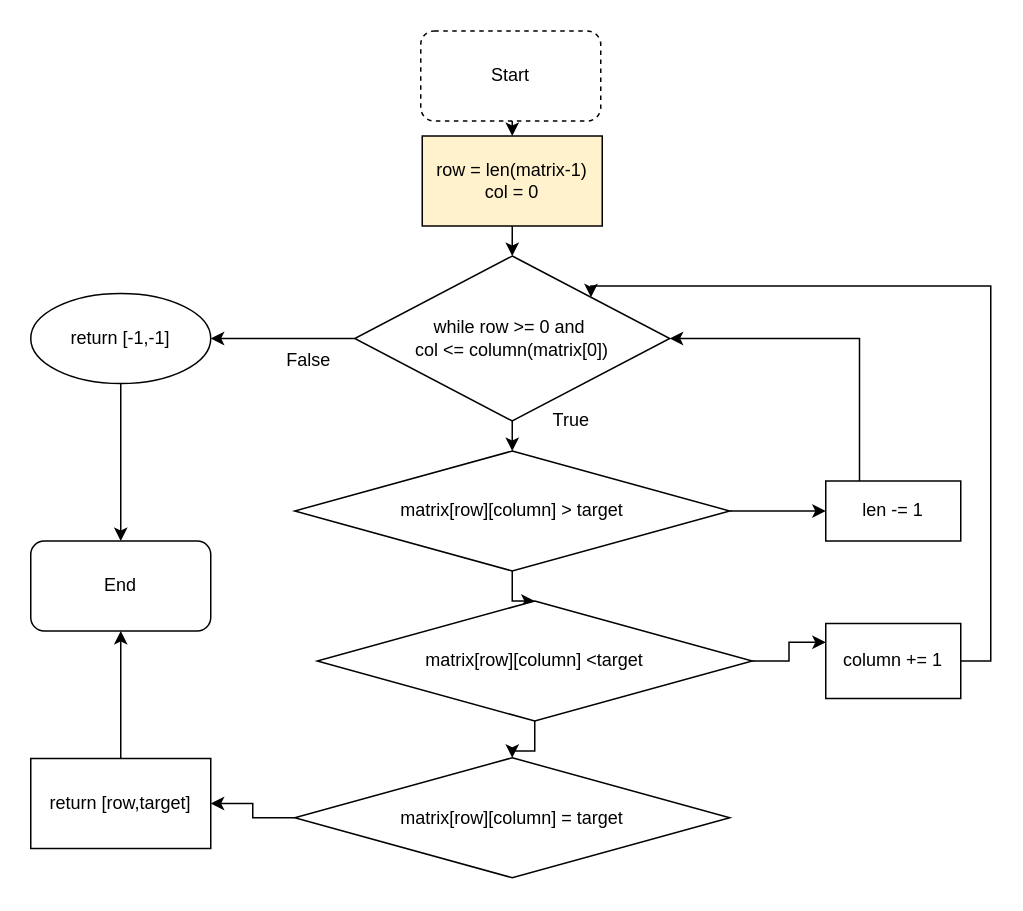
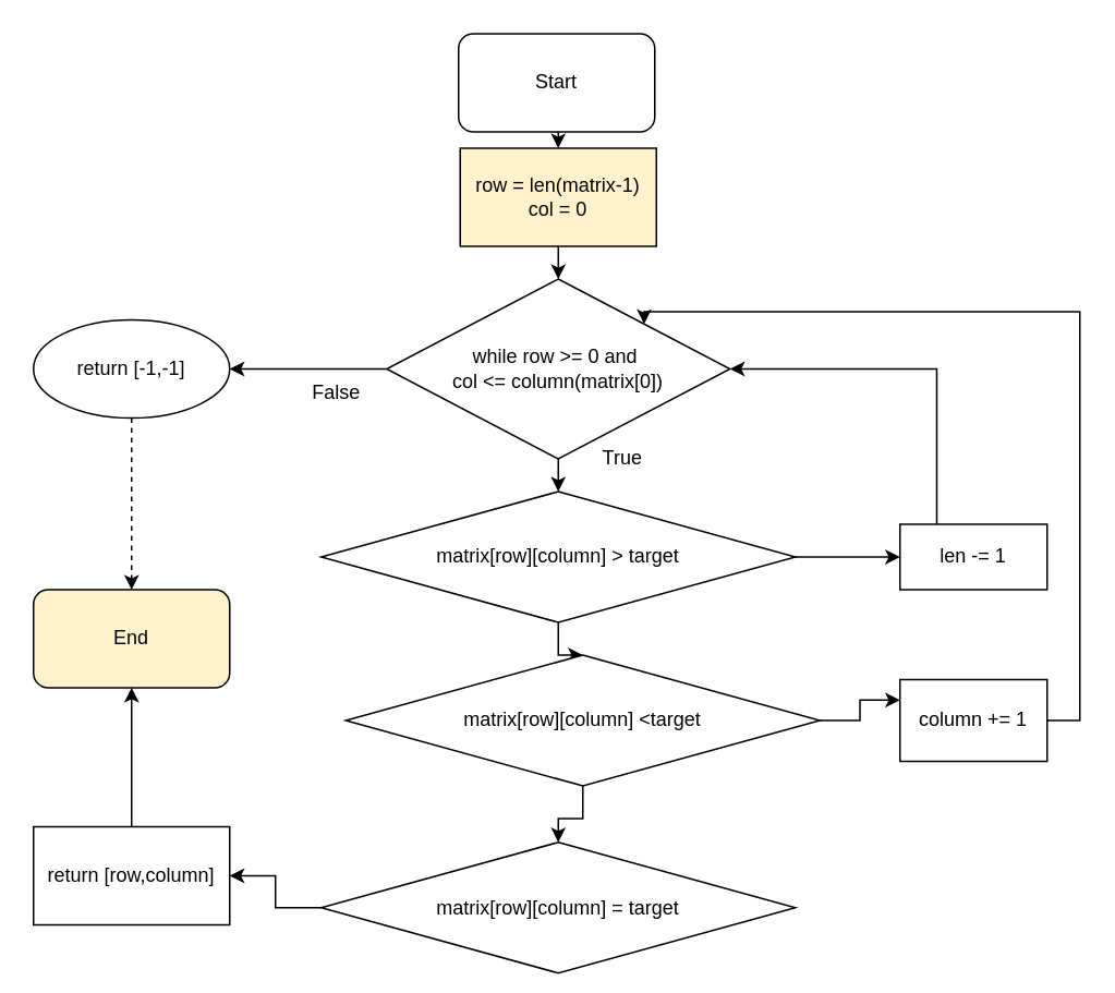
- <mxCell id="3" value="Start" style="rounded=1;whiteSpace=wrap;html=1;dashed=1;" vertex="1" parent="1"><mxGeometry x="280" y="20" width="120" height="60" as="geometry" /></mxCell>
+ <mxCell id="3" value="Start" style="rounded=1;whiteSpace=wrap;html=1;" vertex="1" parent="1"><mxGeometry x="280" y="20" width="120" height="60" as="geometry" /></mxCell>
- <mxCell id="9" style="edgeStyle=orthogonalEdgeStyle;rounded=0;orthogonalLoop=1;jettySize=auto;html=1;exitX=0.5;exitY=1;exitDx=0;exitDy=0;entryX=0.5;entryY=0;entryDx=0;entryDy=0;" edge="1" parent="1" source="10" target="25"><mxGeometry relative="1" as="geometry"><mxPoint x="80" y="340" as="targetPoint" /></mxGeometry></mxCell>
+ <mxCell id="9" style="edgeStyle=orthogonalEdgeStyle;rounded=0;orthogonalLoop=1;jettySize=auto;html=1;exitX=0.5;exitY=1;exitDx=0;exitDy=0;entryX=0.5;entryY=0;entryDx=0;entryDy=0;dashed=1;" edge="1" parent="1" source="10" target="25"><mxGeometry relative="1" as="geometry"><mxPoint x="80" y="340" as="targetPoint" /></mxGeometry></mxCell>
- <mxCell id="25" value="End" style="rounded=1;whiteSpace=wrap;html=1;" vertex="1" parent="1"><mxGeometry x="20" y="360" width="120" height="60" as="geometry" /></mxCell>
+ <mxCell id="25" value="End" style="rounded=1;whiteSpace=wrap;html=1;fillColor=#fff2cc;" vertex="1" parent="1"><mxGeometry x="20" y="360" width="120" height="60" as="geometry" /></mxCell>
- <mxCell id="24" value="return [row,target]" style="rounded=0;whiteSpace=wrap;html=1;" vertex="1" parent="1"><mxGeometry x="20" y="505" width="120" height="60" as="geometry" /></mxCell>
+ <mxCell id="24" value="return [row,column]" style="rounded=0;whiteSpace=wrap;html=1;" vertex="1" parent="1"><mxGeometry x="20" y="505" width="120" height="60" as="geometry" /></mxCell>
- <mxCell id="18" value="matrix[row][column] = target" style="rhombus;whiteSpace=wrap;html=1;" vertex="1" parent="1"><mxGeometry x="196" y="504.5" width="290" height="80" as="geometry" /></mxCell>
+ <mxCell id="18" value="matrix[row][column] = target" style="rhombus;whiteSpace=wrap;html=1;" vertex="1" parent="1"><mxGeometry x="196" y="514.5" width="290" height="80" as="geometry" /></mxCell>
